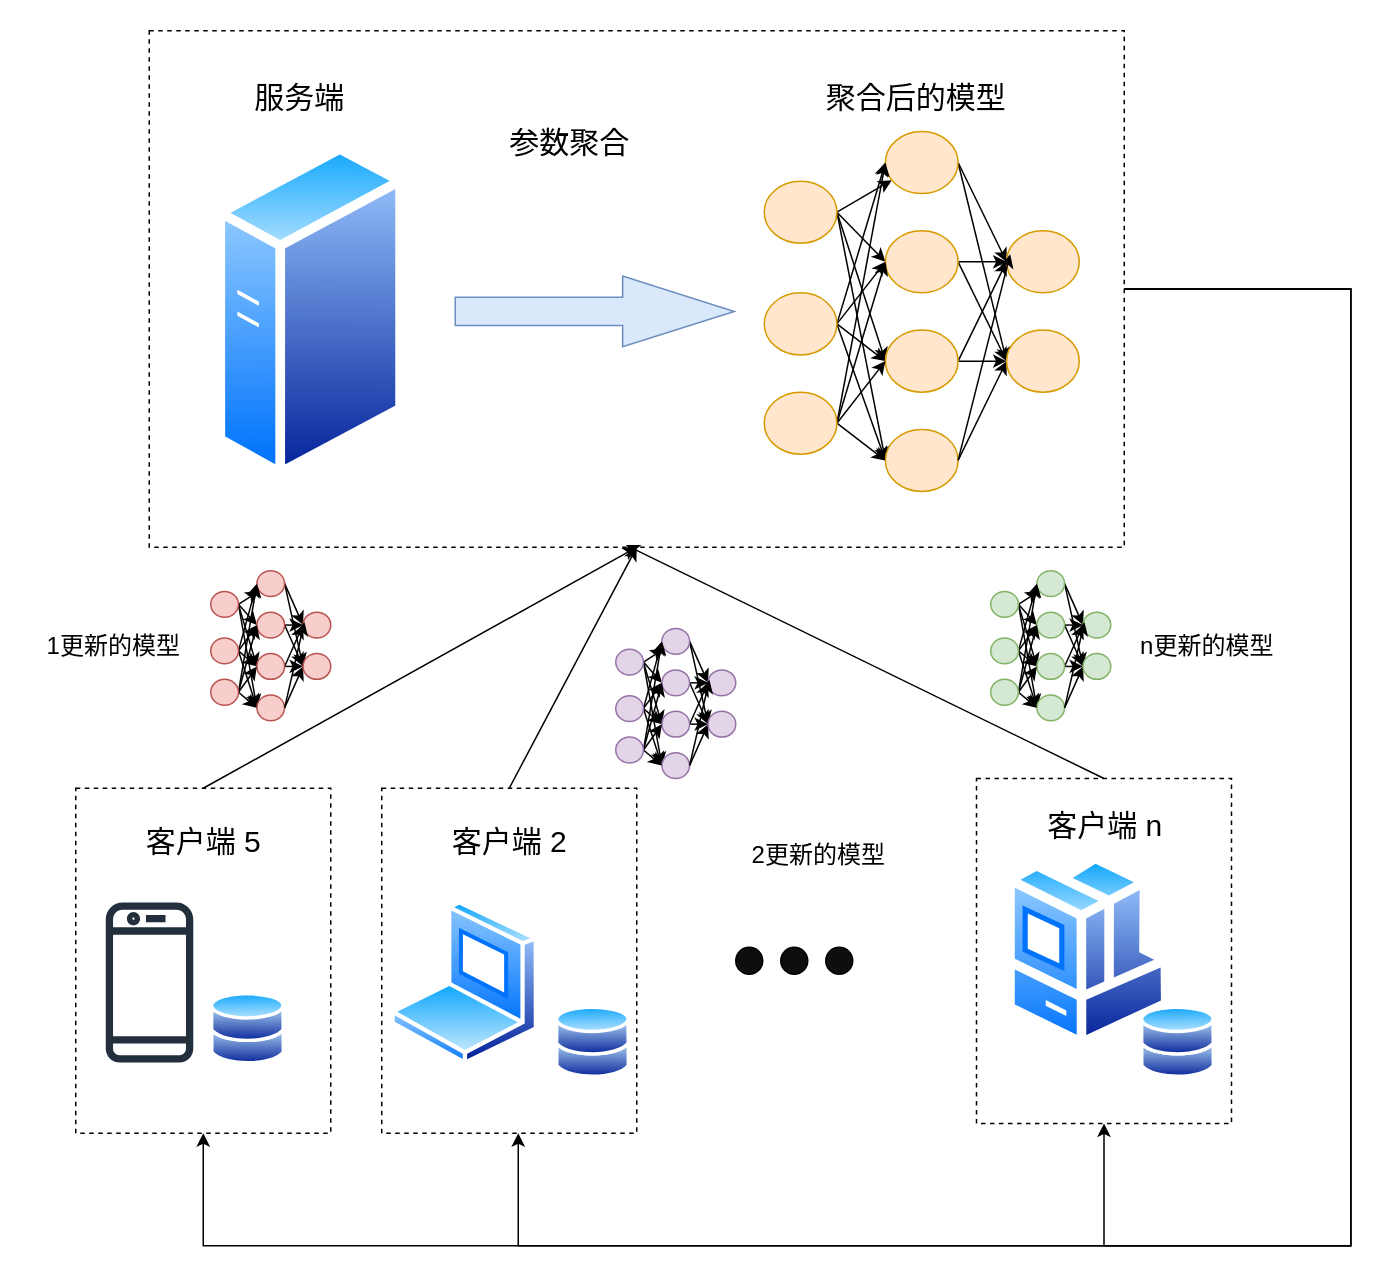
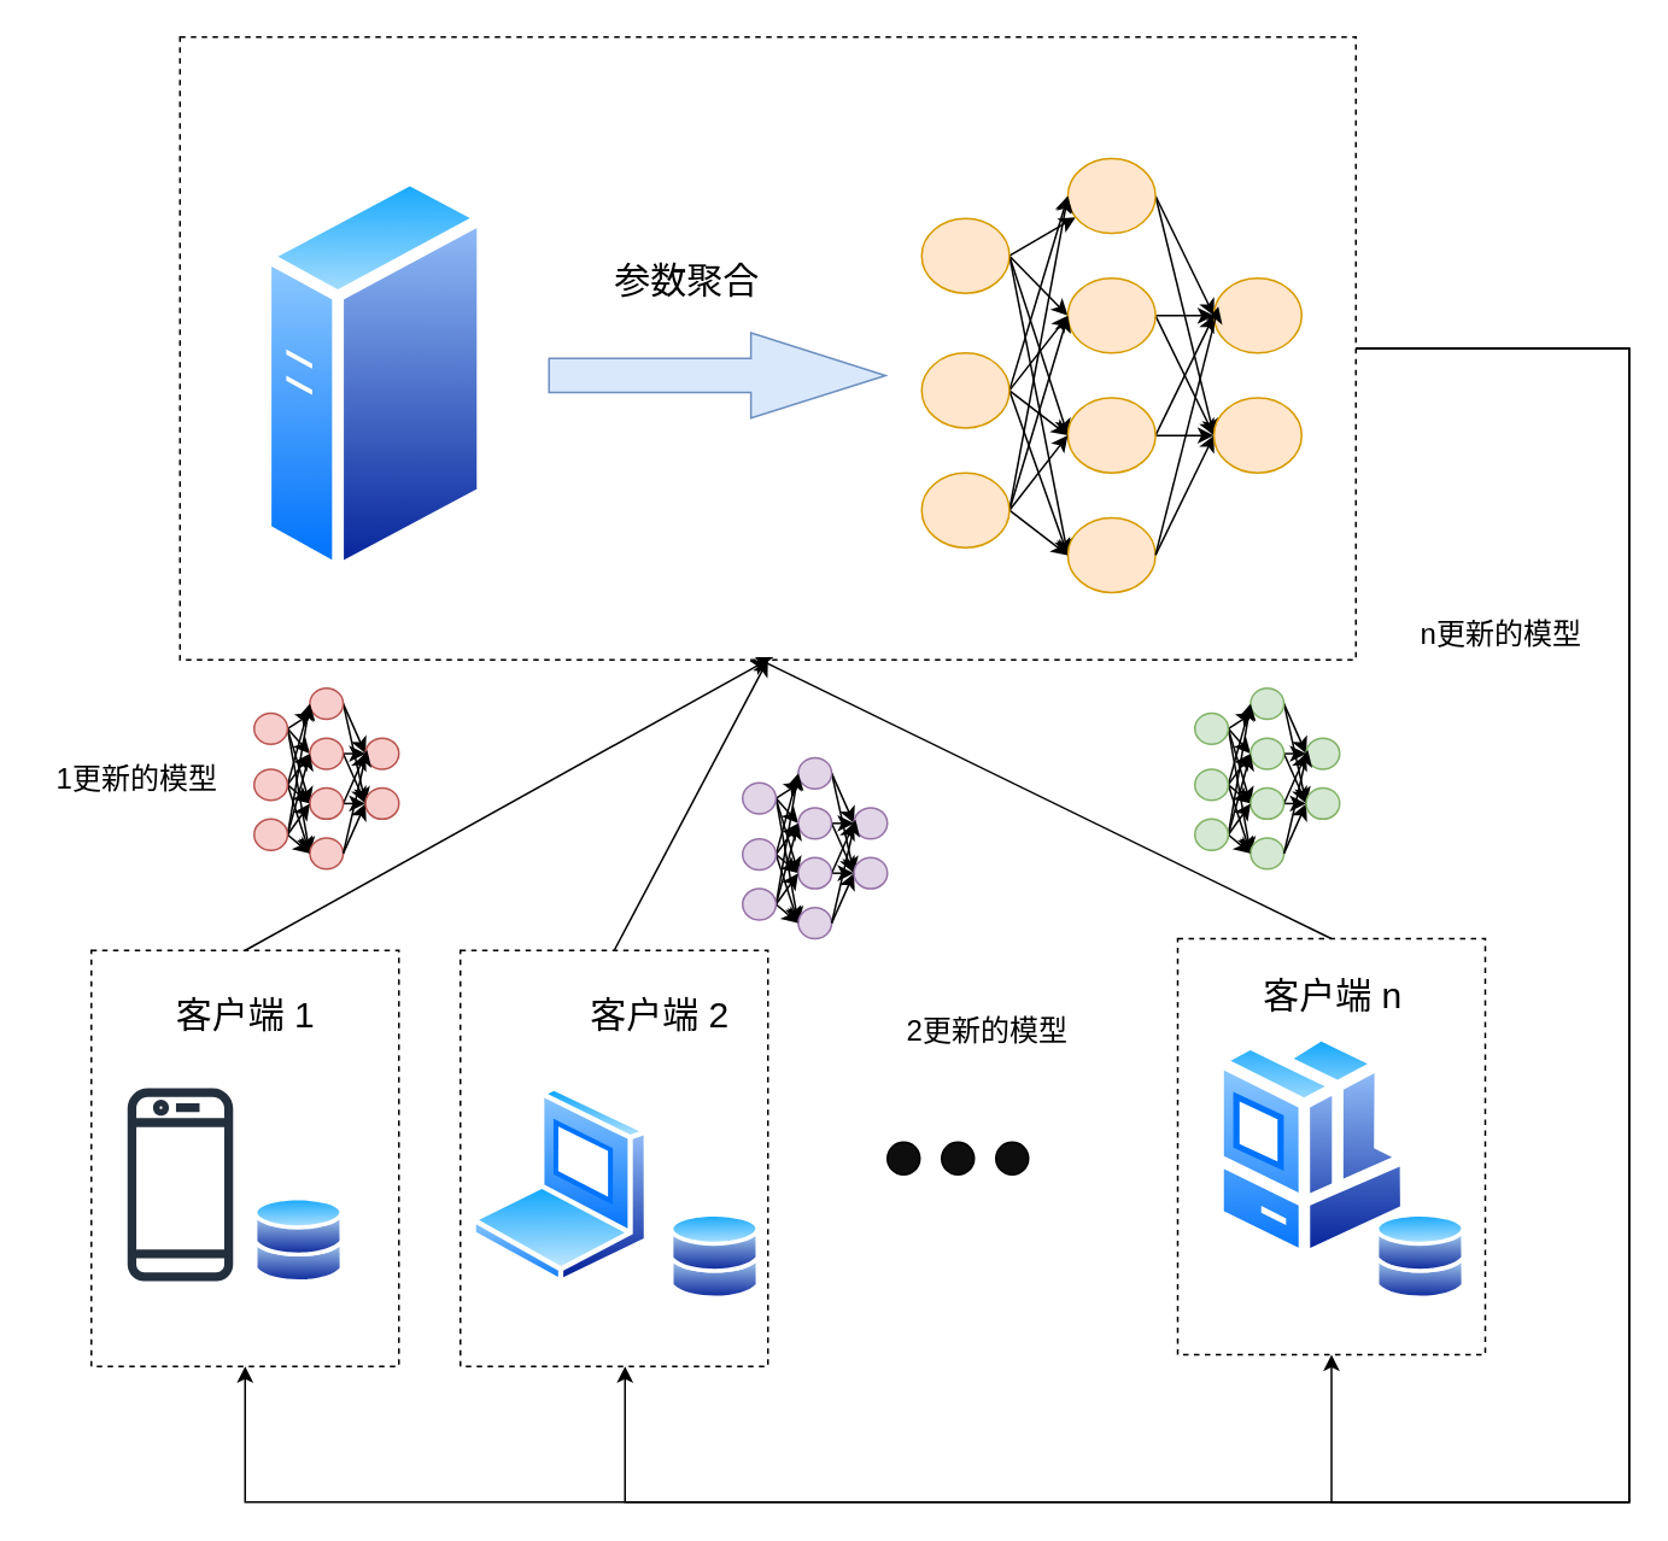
- <mxCell id="45" value="&lt;font style=&quot;font-size: 20px;&quot;&gt;服务端&lt;/font&gt;" style="text;html=1;align=center;verticalAlign=middle;resizable=0;points=[];autosize=1;strokeColor=none;fillColor=none;fontFamily=Helvetica;fontSize=11;fontColor=default;labelBackgroundColor=default;" vertex="1" parent="13"><mxGeometry x="15.4" width="80" height="40" as="geometry" /></mxCell>
- <mxCell id="48" value="&lt;font style=&quot;font-size: 20px;&quot;&gt;聚合后的模型&lt;/font&gt;" style="text;html=1;align=center;verticalAlign=middle;resizable=0;points=[];autosize=1;strokeColor=none;fillColor=none;fontFamily=Helvetica;fontSize=11;fontColor=default;labelBackgroundColor=default;" vertex="1" parent="11"><mxGeometry x="441" y="24.3" width="140" height="40" as="geometry" /></mxCell>
- <mxCell id="47" value="&lt;font style=&quot;font-size: 20px;&quot;&gt;参数聚合&lt;/font&gt;" style="text;html=1;align=center;verticalAlign=middle;resizable=0;points=[];autosize=1;strokeColor=none;fillColor=none;fontFamily=Helvetica;fontSize=11;fontColor=default;labelBackgroundColor=default;" vertex="1" parent="13"><mxGeometry x="185.4" y="30" width="100" height="40" as="geometry" /></mxCell>
+ <mxCell id="47" value="&lt;font style=&quot;font-size: 20px;&quot;&gt;参数聚合&lt;/font&gt;" style="text;html=1;align=center;verticalAlign=middle;resizable=0;points=[];autosize=1;strokeColor=none;fillColor=none;fontFamily=Helvetica;fontSize=11;fontColor=default;labelBackgroundColor=default;" vertex="1" parent="13"><mxGeometry x="185.4" y="90" width="100" height="40" as="geometry" /></mxCell>
- <mxCell id="154" value="&lt;font style=&quot;font-size: 16px;&quot;&gt;n更新的模型&lt;/font&gt;" style="text;html=1;align=center;verticalAlign=middle;resizable=0;points=[];autosize=1;strokeColor=none;fillColor=none;fontFamily=Helvetica;fontSize=11;fontColor=default;labelBackgroundColor=default;" vertex="1" parent="1"><mxGeometry x="749" y="415" width="110" height="30" as="geometry" /></mxCell>
+ <mxCell id="154" value="&lt;font style=&quot;font-size: 16px;&quot;&gt;n更新的模型&lt;/font&gt;" style="text;html=1;align=center;verticalAlign=middle;resizable=0;points=[];autosize=1;strokeColor=none;fillColor=none;fontFamily=Helvetica;fontSize=11;fontColor=default;labelBackgroundColor=default;" vertex="1" parent="1"><mxGeometry x="774" y="335" width="110" height="30" as="geometry" /></mxCell>
- <mxCell id="58" value="&lt;font style=&quot;font-size: 20px;&quot;&gt;客户端 5&lt;/font&gt;" style="text;html=1;align=center;verticalAlign=middle;resizable=0;points=[];autosize=1;strokeColor=none;fillColor=none;fontFamily=Helvetica;fontSize=11;fontColor=default;labelBackgroundColor=default;" vertex="1" parent="1"><mxGeometry x="85" y="540" width="100" height="40" as="geometry" /></mxCell>
+ <mxCell id="58" value="&lt;font style=&quot;font-size: 20px;&quot;&gt;客户端 1&lt;/font&gt;" style="text;html=1;align=center;verticalAlign=middle;resizable=0;points=[];autosize=1;strokeColor=none;fillColor=none;fontFamily=Helvetica;fontSize=11;fontColor=default;labelBackgroundColor=default;" vertex="1" parent="1"><mxGeometry x="85" y="540" width="100" height="40" as="geometry" /></mxCell>
- <mxCell id="59" value="&lt;font style=&quot;font-size: 20px;&quot;&gt;客户端 2&lt;/font&gt;" style="text;html=1;align=center;verticalAlign=middle;resizable=0;points=[];autosize=1;strokeColor=none;fillColor=none;fontFamily=Helvetica;fontSize=11;fontColor=default;labelBackgroundColor=default;" vertex="1" parent="1"><mxGeometry x="289" y="540" width="100" height="40" as="geometry" /></mxCell>
+ <mxCell id="59" value="&lt;font style=&quot;font-size: 20px;&quot;&gt;客户端 2&lt;/font&gt;" style="text;html=1;align=center;verticalAlign=middle;resizable=0;points=[];autosize=1;strokeColor=none;fillColor=none;fontFamily=Helvetica;fontSize=11;fontColor=default;labelBackgroundColor=default;" vertex="1" parent="1"><mxGeometry x="314" y="540" width="100" height="40" as="geometry" /></mxCell>
